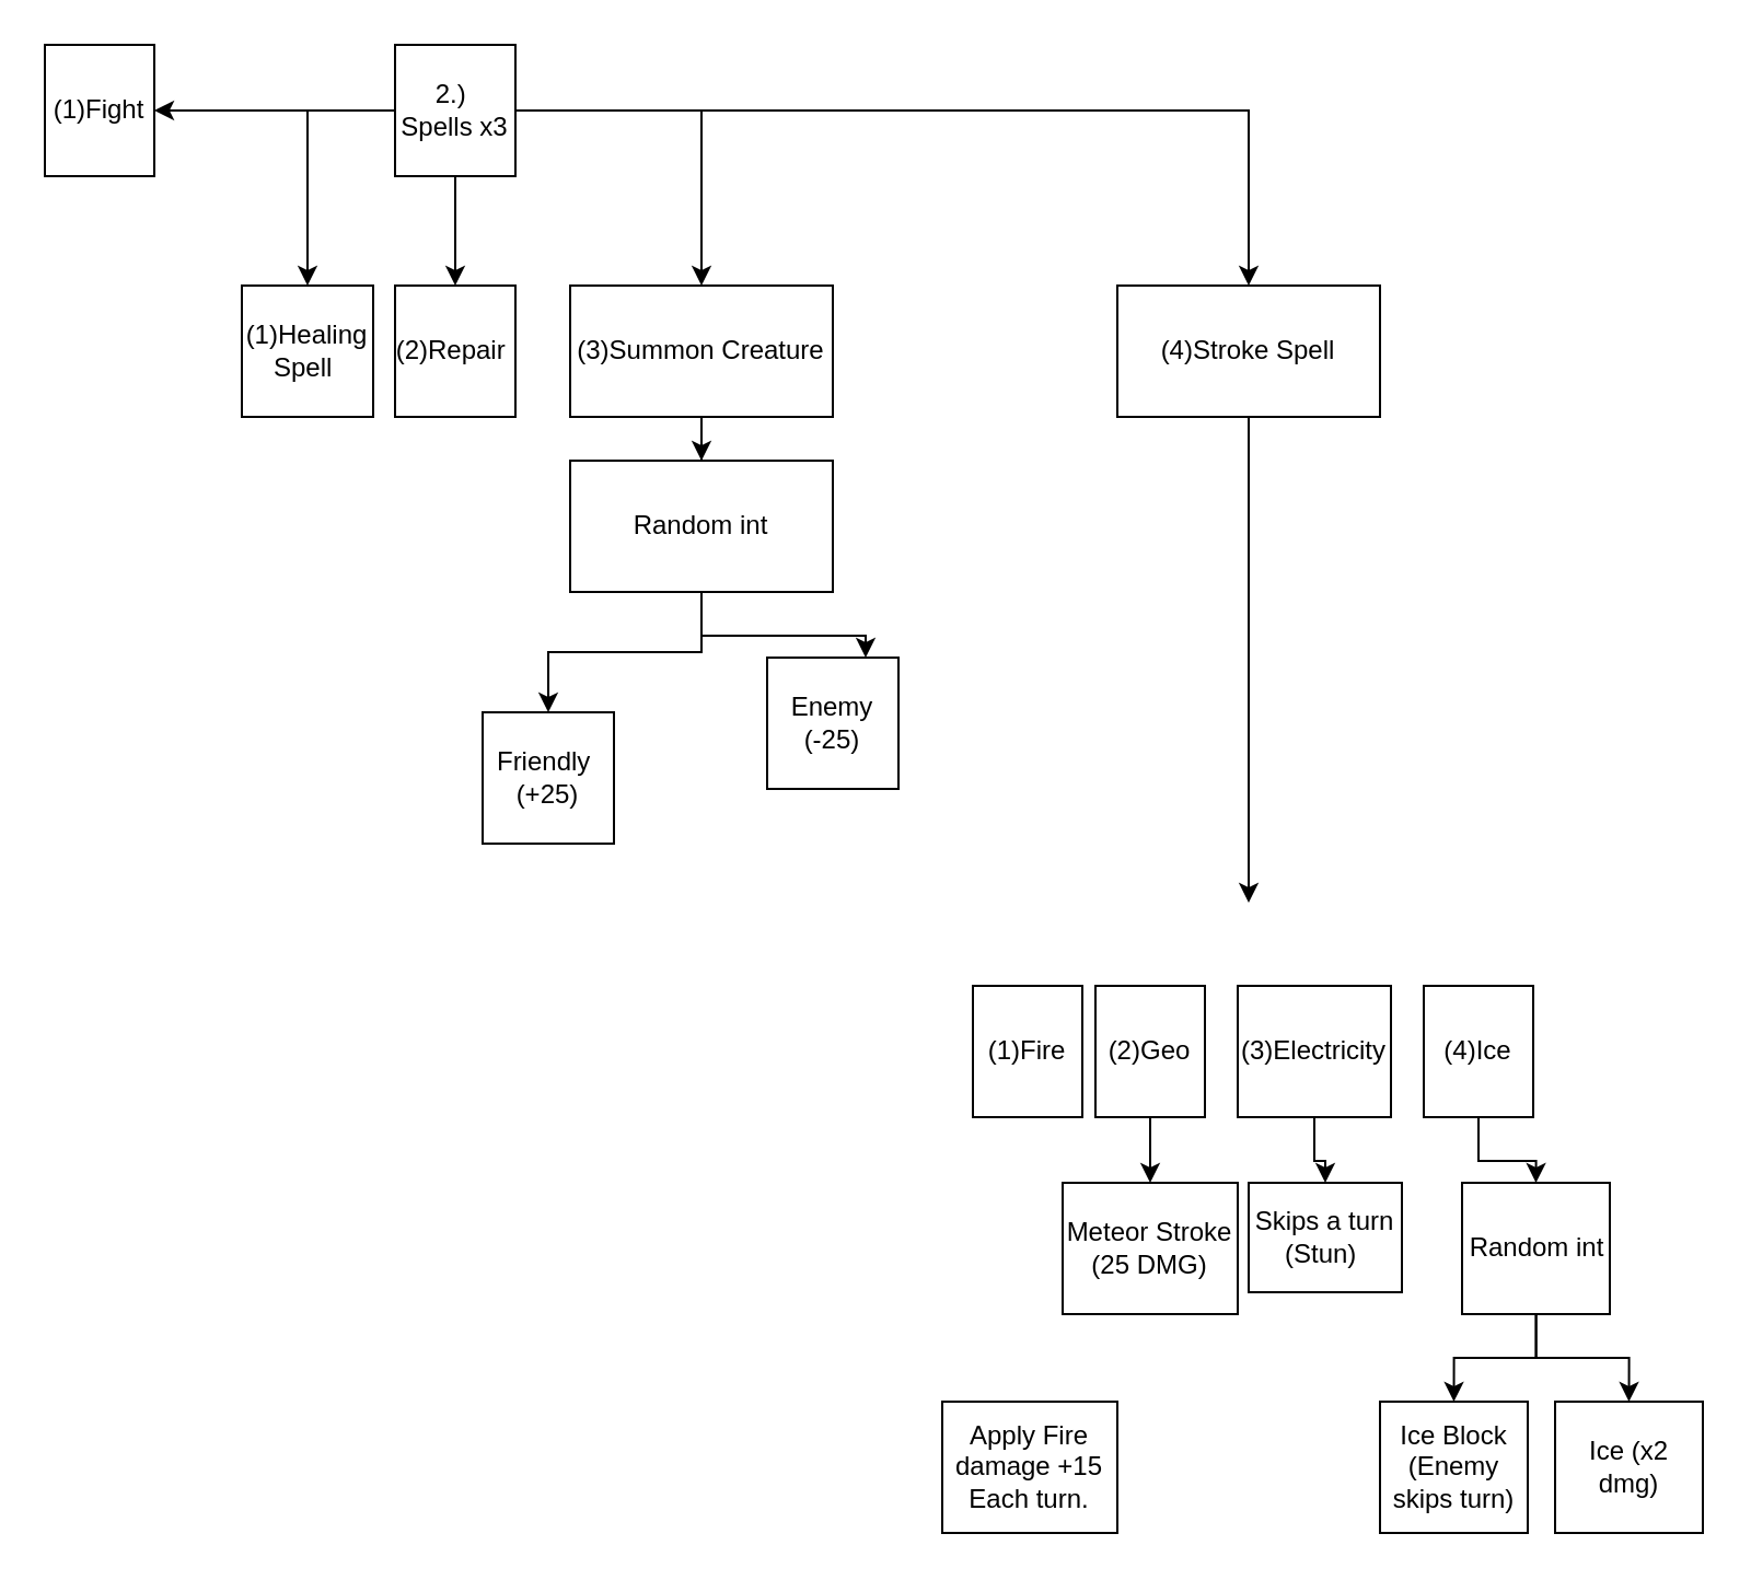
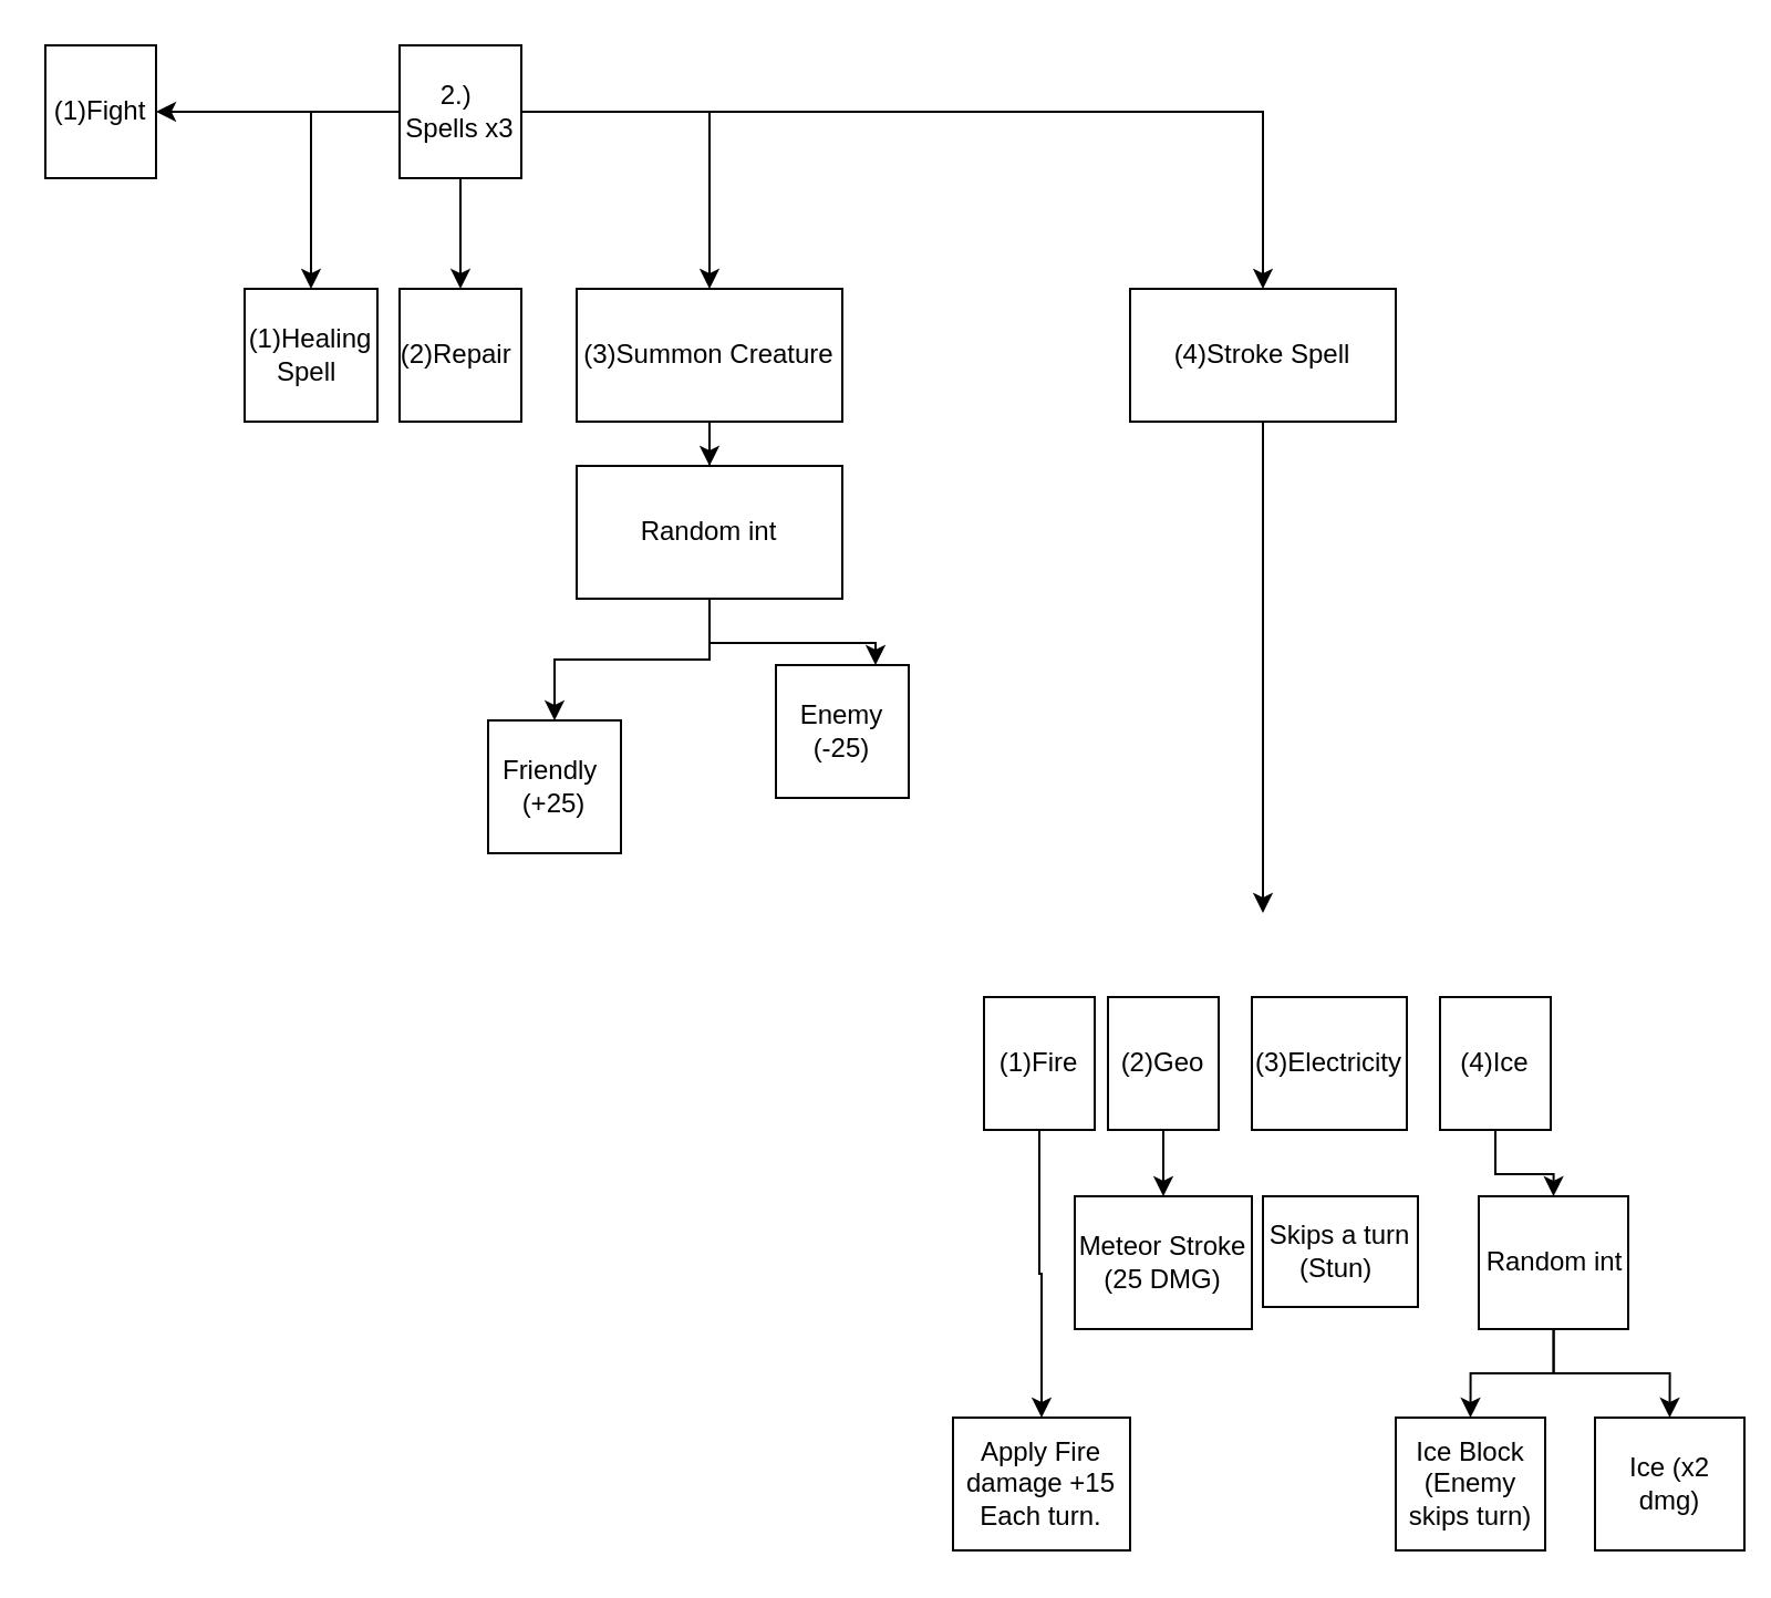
- <mxCell id="24" style="edgeStyle=orthogonalEdgeStyle;rounded=0;orthogonalLoop=1;jettySize=auto;html=1;entryX=0.5;entryY=0;entryDx=0;entryDy=0;" edge="1" parent="1" source="25" target="33"><mxGeometry relative="1" as="geometry" /></mxCell>
+ <mxCell id="22" style="edgeStyle=orthogonalEdgeStyle;rounded=0;orthogonalLoop=1;jettySize=auto;html=1;entryX=0.5;entryY=0;entryDx=0;entryDy=0;" edge="1" parent="1" source="23" target="35"><mxGeometry relative="1" as="geometry" /></mxCell>
- <mxCell id="32" value="Ice (x2 dmg)" style="whiteSpace=wrap;html=1;" vertex="1" parent="1"><mxGeometry x="710" y="640" width="67.5" height="60" as="geometry" /></mxCell>
+ <mxCell id="32" value="Ice (x2 dmg)" style="whiteSpace=wrap;html=1;" vertex="1" parent="1"><mxGeometry x="720" y="640" width="67.5" height="60" as="geometry" /></mxCell>
